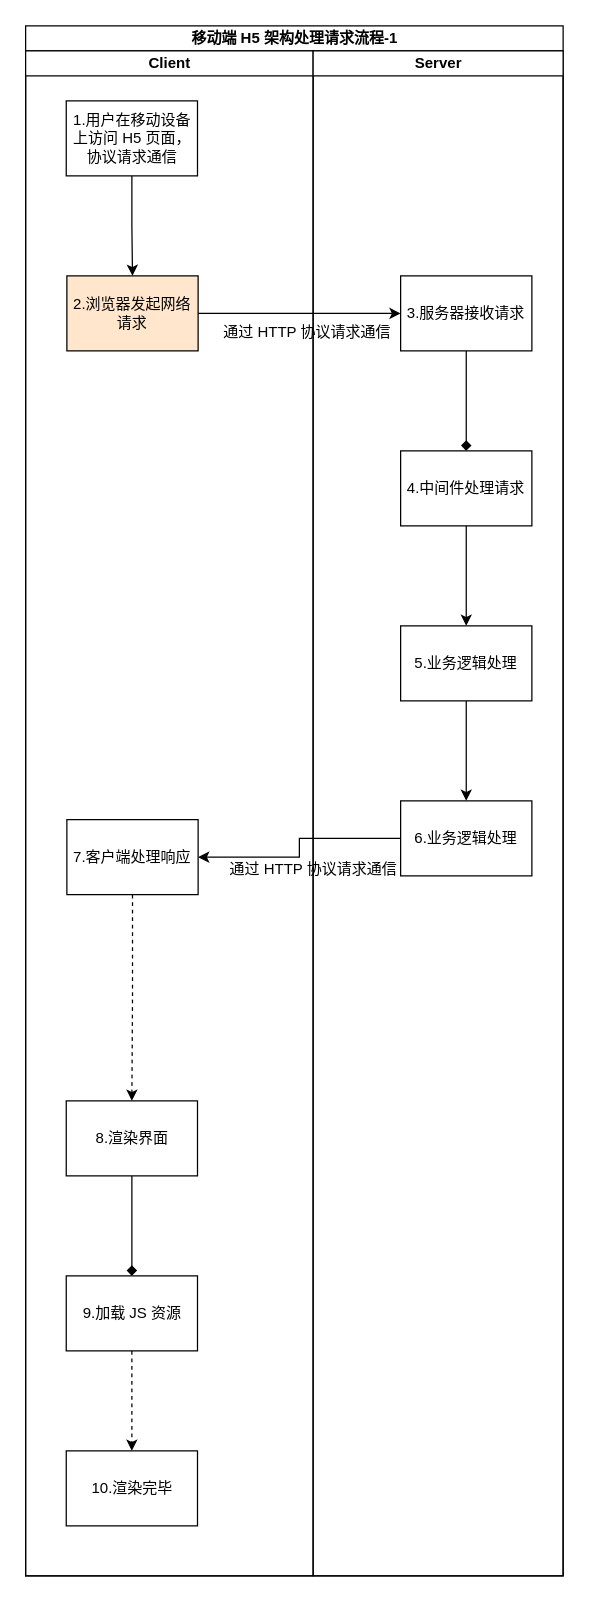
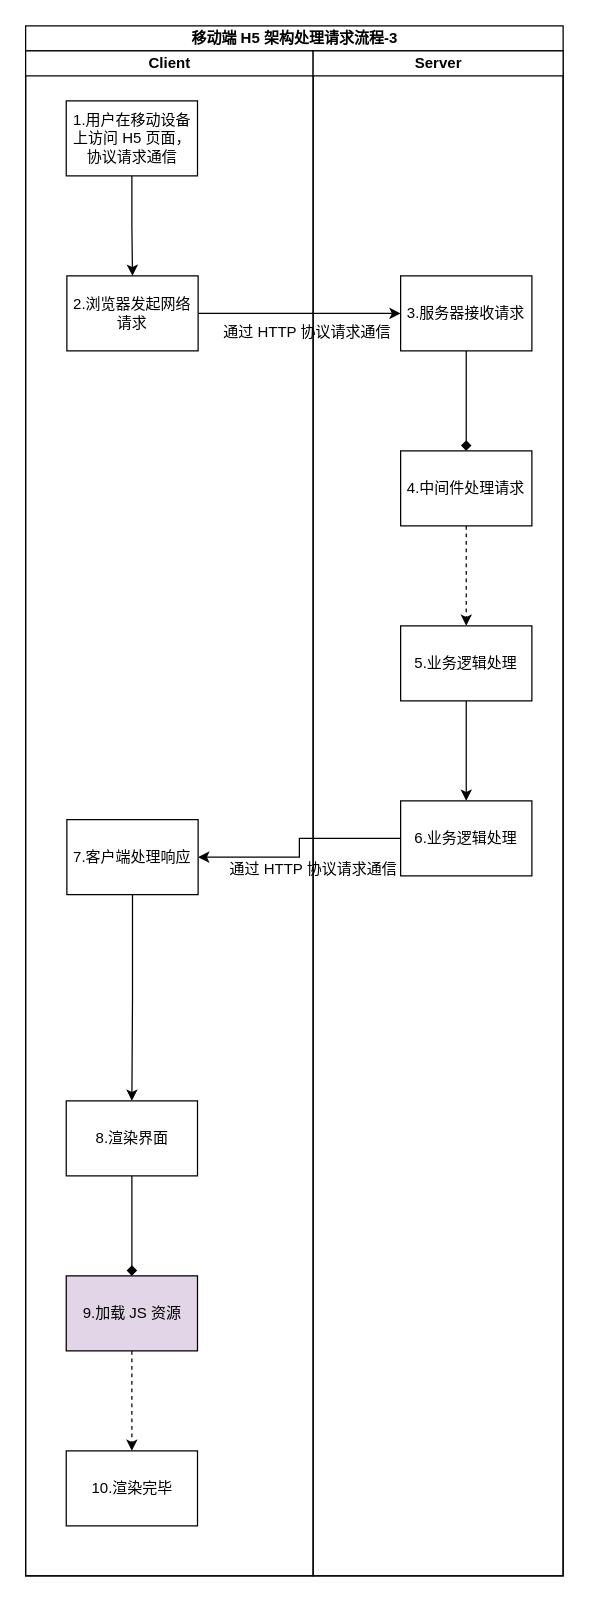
- <mxCell id="2" value="移动端 H5 架构处理请求流程-1" style="swimlane;childLayout=stackLayout;resizeParent=1;resizeParentMax=0;startSize=20;html=1;" vertex="1" parent="1"><mxGeometry x="20" y="20" width="430" height="1240" as="geometry" /></mxCell>
+ <mxCell id="2" value="移动端 H5 架构处理请求流程-3" style="swimlane;childLayout=stackLayout;resizeParent=1;resizeParentMax=0;startSize=20;html=1;" vertex="1" parent="1"><mxGeometry x="20" y="20" width="430" height="1240" as="geometry" /></mxCell>
- <mxCell id="6" value="2.浏览器发起网络请求" style="rounded=0;whiteSpace=wrap;html=1;fillColor=#ffe6cc;" vertex="1" parent="3"><mxGeometry x="33" y="180" width="105" height="60" as="geometry" /></mxCell>
+ <mxCell id="6" value="2.浏览器发起网络请求" style="rounded=0;whiteSpace=wrap;html=1;" vertex="1" parent="3"><mxGeometry x="33" y="180" width="105" height="60" as="geometry" /></mxCell>
- <mxCell id="17" value="" style="edgeStyle=orthogonalEdgeStyle;rounded=0;orthogonalLoop=1;jettySize=auto;html=1;" edge="1" parent="13" source="18" target="20"><mxGeometry relative="1" as="geometry" /></mxCell>
+ <mxCell id="17" value="" style="edgeStyle=orthogonalEdgeStyle;rounded=0;orthogonalLoop=1;jettySize=auto;html=1;dashed=1;" edge="1" parent="13" source="18" target="20"><mxGeometry relative="1" as="geometry" /></mxCell>
- <mxCell id="7" value="" style="edgeStyle=orthogonalEdgeStyle;rounded=0;orthogonalLoop=1;jettySize=auto;html=1;dashed=1;" edge="1" parent="3" source="8" target="10"><mxGeometry relative="1" as="geometry" /></mxCell>
+ <mxCell id="7" value="" style="edgeStyle=orthogonalEdgeStyle;rounded=0;orthogonalLoop=1;jettySize=auto;html=1;" edge="1" parent="3" source="8" target="10"><mxGeometry relative="1" as="geometry" /></mxCell>
- <mxCell id="12" value="9.加载 JS 资源" style="rounded=0;whiteSpace=wrap;html=1;" vertex="1" parent="3"><mxGeometry x="32.5" y="980" width="105" height="60" as="geometry" /></mxCell>
+ <mxCell id="12" value="9.加载 JS 资源" style="rounded=0;whiteSpace=wrap;html=1;fillColor=#e1d5e7;" vertex="1" parent="3"><mxGeometry x="32.5" y="980" width="105" height="60" as="geometry" /></mxCell>
